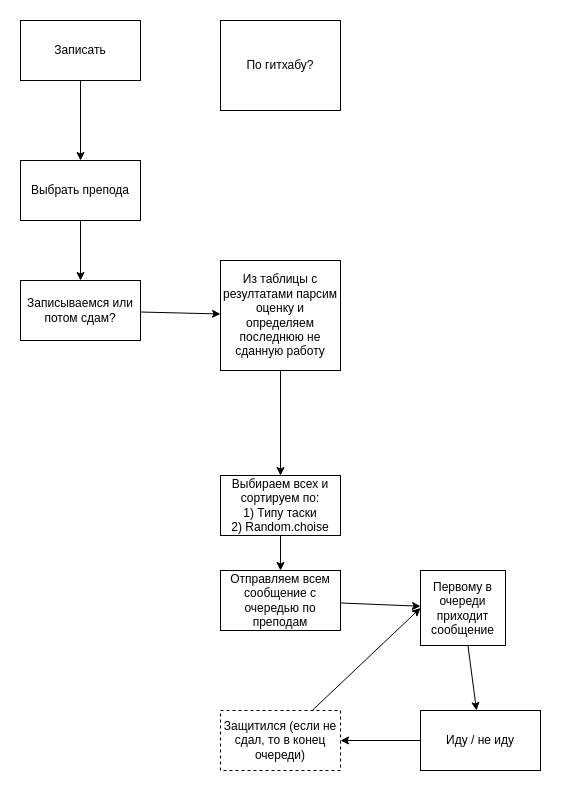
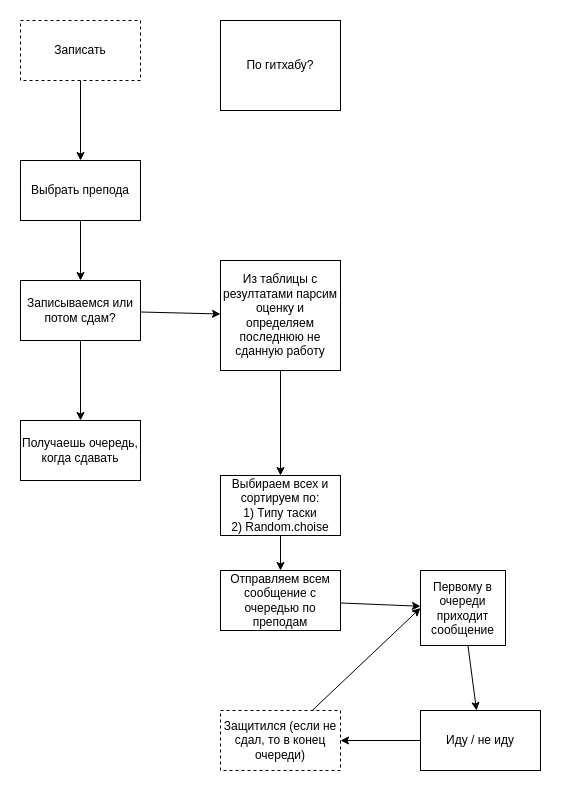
- <mxCell id="3" value="Записать" style="rounded=0;whiteSpace=wrap;html=1;" parent="1" vertex="1"><mxGeometry x="20" y="20" width="120" height="60" as="geometry" /></mxCell>
+ <mxCell id="3" value="Записать" style="rounded=0;whiteSpace=wrap;html=1;dashed=1;" parent="1" vertex="1"><mxGeometry x="20" y="20" width="120" height="60" as="geometry" /></mxCell>
+ <mxCell id="6" value="" style="edgeStyle=none;html=1;" parent="1" source="8" target="9" edge="1"><mxGeometry relative="1" as="geometry" /></mxCell>
+ <mxCell id="9" value="Получаешь очередь, когда сдавать" style="whiteSpace=wrap;html=1;rounded=0;" parent="1" vertex="1"><mxGeometry x="20" y="420" width="120" height="60" as="geometry" /></mxCell>
